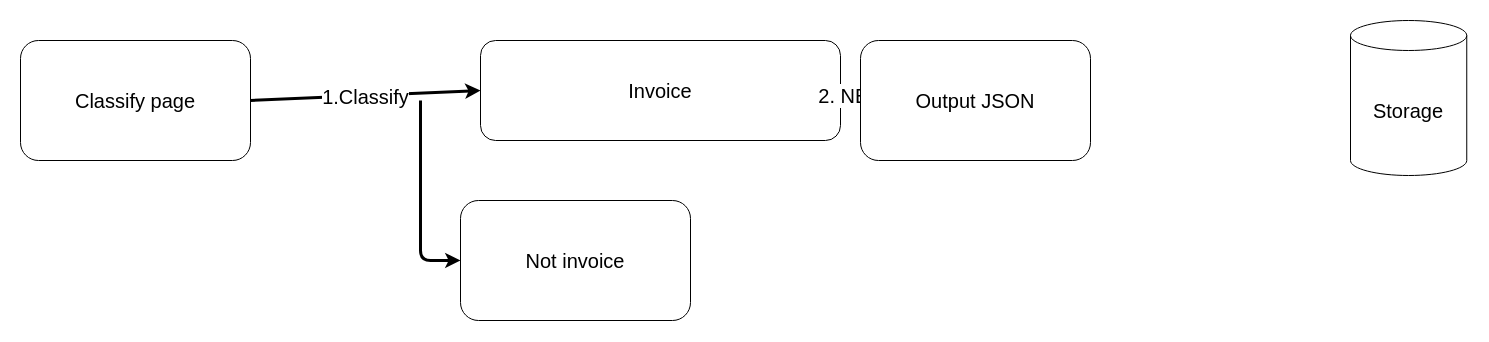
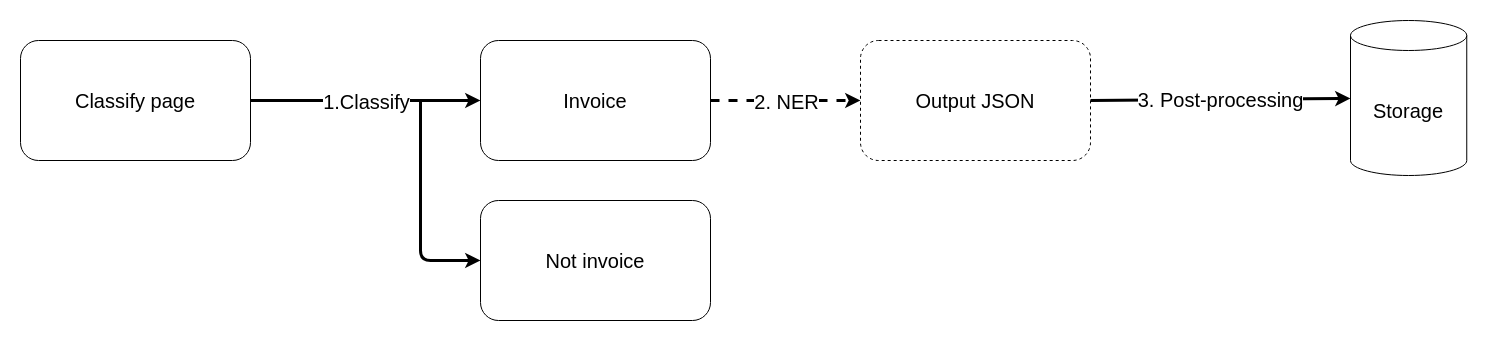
- <mxCell id="5" value="&lt;font style=&quot;font-size: 20px;&quot;&gt;Invoice&lt;/font&gt;" style="rounded=1;whiteSpace=wrap;html=1;" vertex="1" parent="1"><mxGeometry x="480" y="40" width="360" height="100" as="geometry" /></mxCell>
+ <mxCell id="5" value="&lt;font style=&quot;font-size: 20px;&quot;&gt;Invoice&lt;/font&gt;" style="rounded=1;whiteSpace=wrap;html=1;" vertex="1" parent="1"><mxGeometry x="480" y="40" width="230" height="120" as="geometry" /></mxCell>
+ <mxCell id="12" value="" style="endArrow=classic;html=1;strokeWidth=3;exitX=1;exitY=0.5;exitDx=0;exitDy=0;" edge="1" parent="1" source="10" target="11"><mxGeometry relative="1" as="geometry"><mxPoint x="1180" y="160" as="sourcePoint" /><mxPoint x="1330" y="160" as="targetPoint" /></mxGeometry></mxCell>
+ <mxCell id="13" value="&lt;span style=&quot;font-size: 20px;&quot;&gt;3. Post-processing&lt;/span&gt;" style="edgeLabel;resizable=0;html=1;align=center;verticalAlign=middle;" connectable="0" vertex="1" parent="12"><mxGeometry relative="1" as="geometry" /></mxCell>
- <mxCell id="10" value="&lt;font style=&quot;font-size: 20px;&quot;&gt;Output JSON&lt;/font&gt;" style="rounded=1;whiteSpace=wrap;html=1;" vertex="1" parent="1"><mxGeometry x="860" y="40" width="230" height="120" as="geometry" /></mxCell>
+ <mxCell id="10" value="&lt;font style=&quot;font-size: 20px;&quot;&gt;Output JSON&lt;/font&gt;" style="rounded=1;whiteSpace=wrap;html=1;dashed=1;" vertex="1" parent="1"><mxGeometry x="860" y="40" width="230" height="120" as="geometry" /></mxCell>
- <mxCell id="7" value="&lt;font style=&quot;font-size: 20px;&quot;&gt;Not invoice&lt;/font&gt;" style="rounded=1;whiteSpace=wrap;html=1;" vertex="1" parent="1"><mxGeometry x="460" y="200" width="230" height="120" as="geometry" /></mxCell>
+ <mxCell id="7" value="&lt;font style=&quot;font-size: 20px;&quot;&gt;Not invoice&lt;/font&gt;" style="rounded=1;whiteSpace=wrap;html=1;" vertex="1" parent="1"><mxGeometry x="480" y="200" width="230" height="120" as="geometry" /></mxCell>
